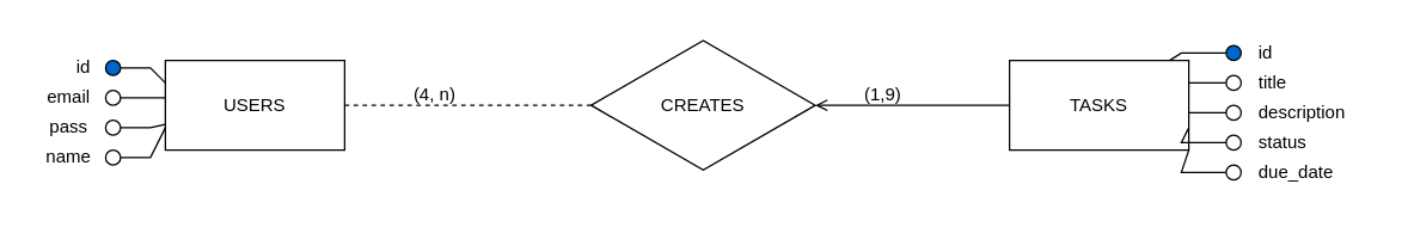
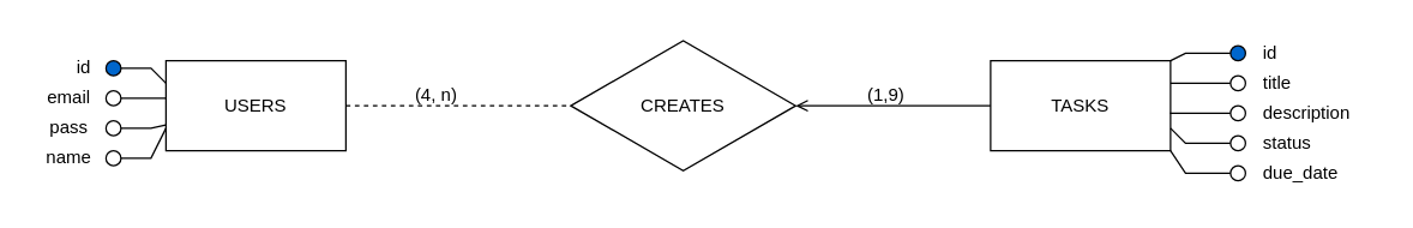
- <mxCell id="4" value="CREATES" style="html=1;whiteSpace=wrap;aspect=fixed;shape=isoRectangle;" vertex="1" parent="1"><mxGeometry x="395" y="25" width="150" height="90" as="geometry" /></mxCell>
+ <mxCell id="4" value="CREATES" style="html=1;whiteSpace=wrap;aspect=fixed;shape=isoRectangle;" vertex="1" parent="1"><mxGeometry x="380" y="25" width="150" height="90" as="geometry" /></mxCell>
- <mxCell id="3" value="TASKS" style="rounded=0;whiteSpace=wrap;html=1;" vertex="1" parent="1"><mxGeometry x="675" y="40" width="120" height="60" as="geometry" /></mxCell>
+ <mxCell id="3" value="TASKS" style="rounded=0;whiteSpace=wrap;html=1;" vertex="1" parent="1"><mxGeometry x="660" y="40" width="120" height="60" as="geometry" /></mxCell>
